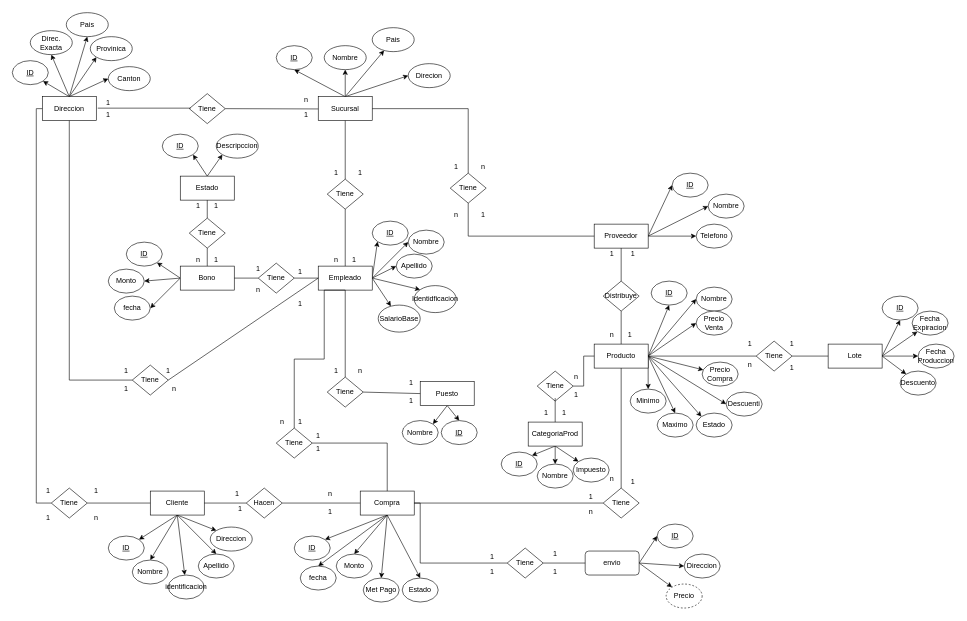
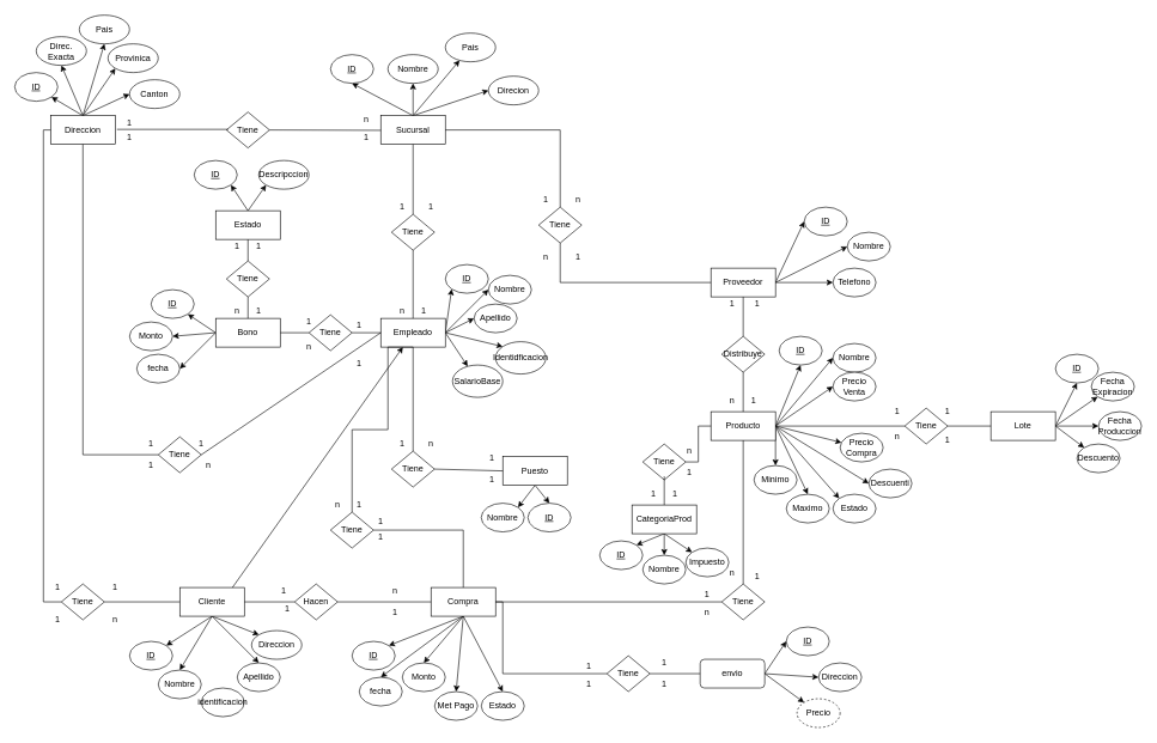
- <mxCell id="34" style="rounded=0;orthogonalLoop=1;jettySize=auto;html=1;exitX=0.5;exitY=1;exitDx=0;exitDy=0;" edge="1" parent="1" source="35" target="176"><mxGeometry relative="1" as="geometry" /></mxCell>
+ <mxCell id="34" style="rounded=0;orthogonalLoop=1;jettySize=auto;html=1;exitX=0.5;exitY=1;exitDx=0;exitDy=0;" edge="1" parent="1" source="35" target="12"><mxGeometry relative="1" as="geometry" /></mxCell>
